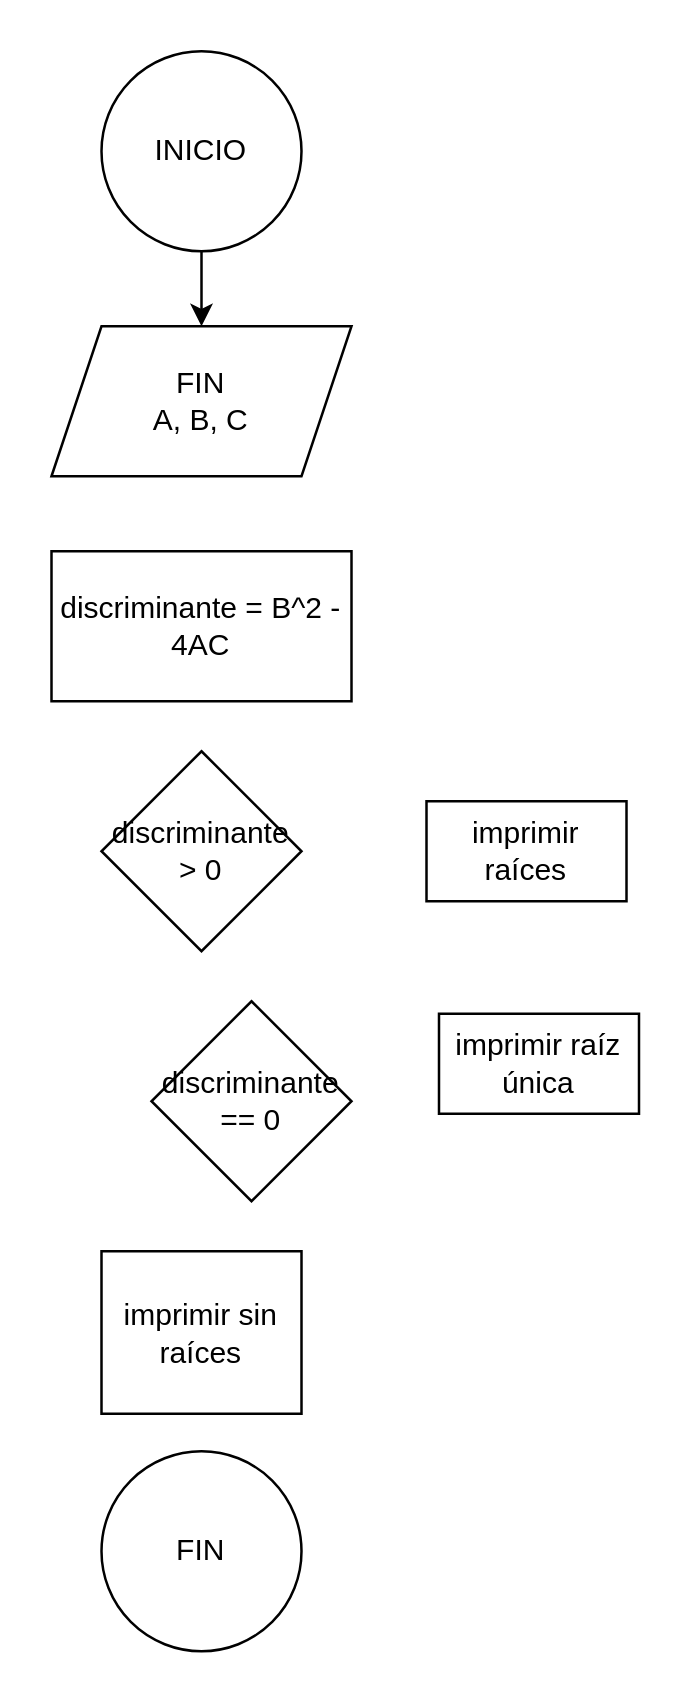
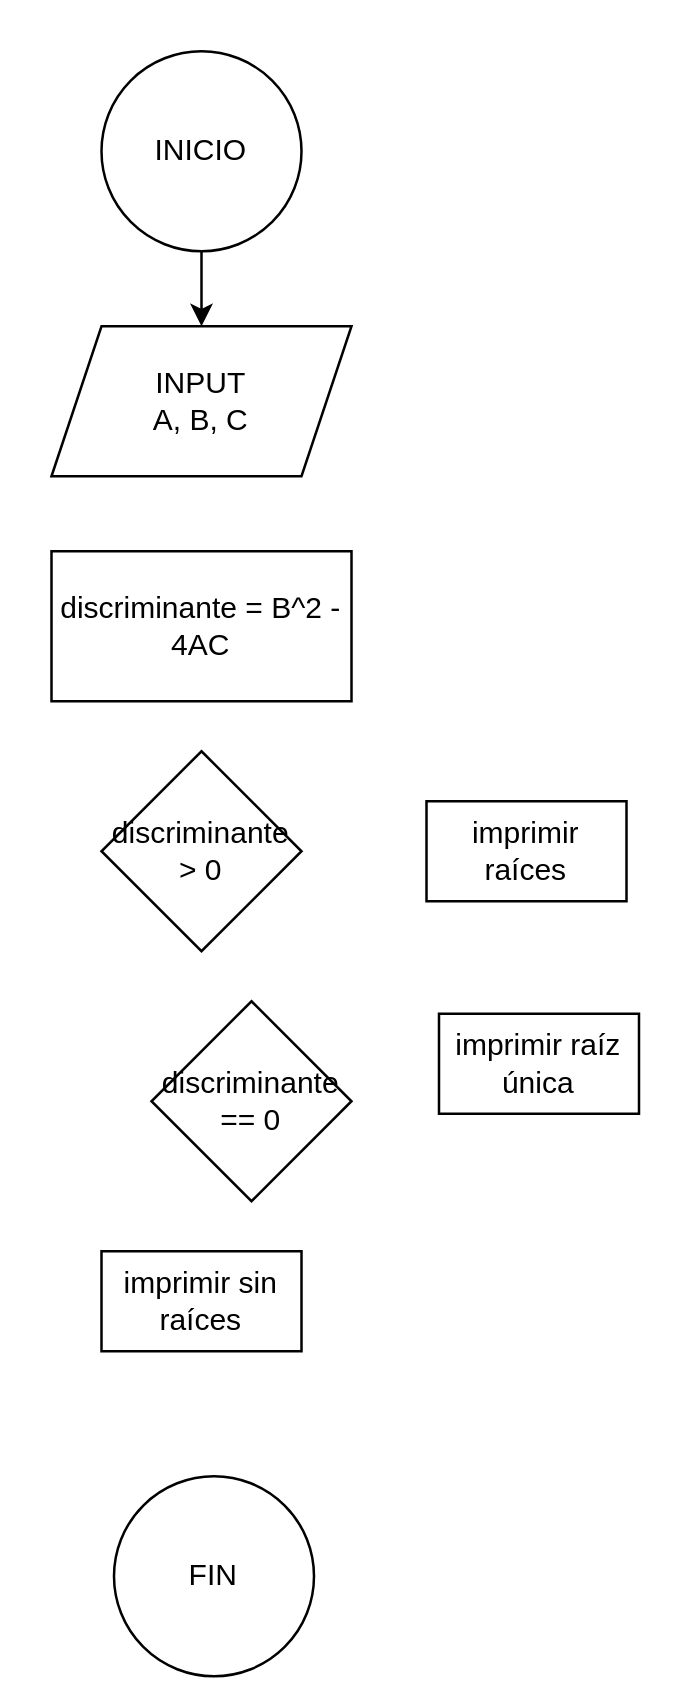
- <mxCell id="4" value="FIN&lt;div&gt;A, B, C&lt;/div&gt;" style="shape=parallelogram;perimeter=parallelogramPerimeter;whiteSpace=wrap;html=1;fixedSize=1;" vertex="1" parent="1"><mxGeometry x="20" y="130" width="120" height="60" as="geometry" /></mxCell>
+ <mxCell id="4" value="INPUT&lt;div&gt;A, B, C&lt;/div&gt;" style="shape=parallelogram;perimeter=parallelogramPerimeter;whiteSpace=wrap;html=1;fixedSize=1;" vertex="1" parent="1"><mxGeometry x="20" y="130" width="120" height="60" as="geometry" /></mxCell>
- <mxCell id="10" value="imprimir sin raíces" style="whiteSpace=wrap;html=1;" vertex="1" parent="1"><mxGeometry x="40" y="500" width="80" height="65" as="geometry" /></mxCell>
+ <mxCell id="10" value="imprimir sin raíces" style="whiteSpace=wrap;html=1;" vertex="1" parent="1"><mxGeometry x="40" y="500" width="80" height="40" as="geometry" /></mxCell>
- <mxCell id="11" value="FIN" style="ellipse;whiteSpace=wrap;html=1;" vertex="1" parent="1"><mxGeometry x="40" y="580" width="80" height="80" as="geometry" /></mxCell>
+ <mxCell id="11" value="FIN" style="ellipse;whiteSpace=wrap;html=1;" vertex="1" parent="1"><mxGeometry x="45" y="590" width="80" height="80" as="geometry" /></mxCell>
